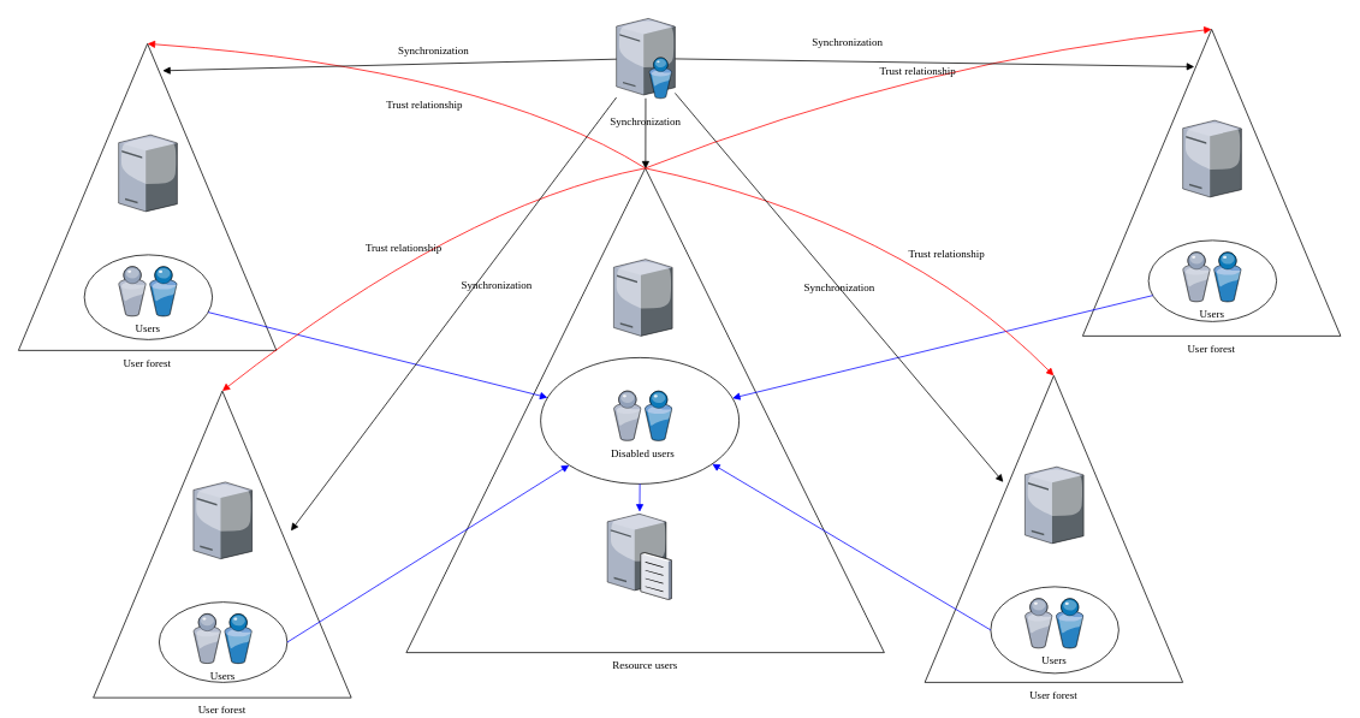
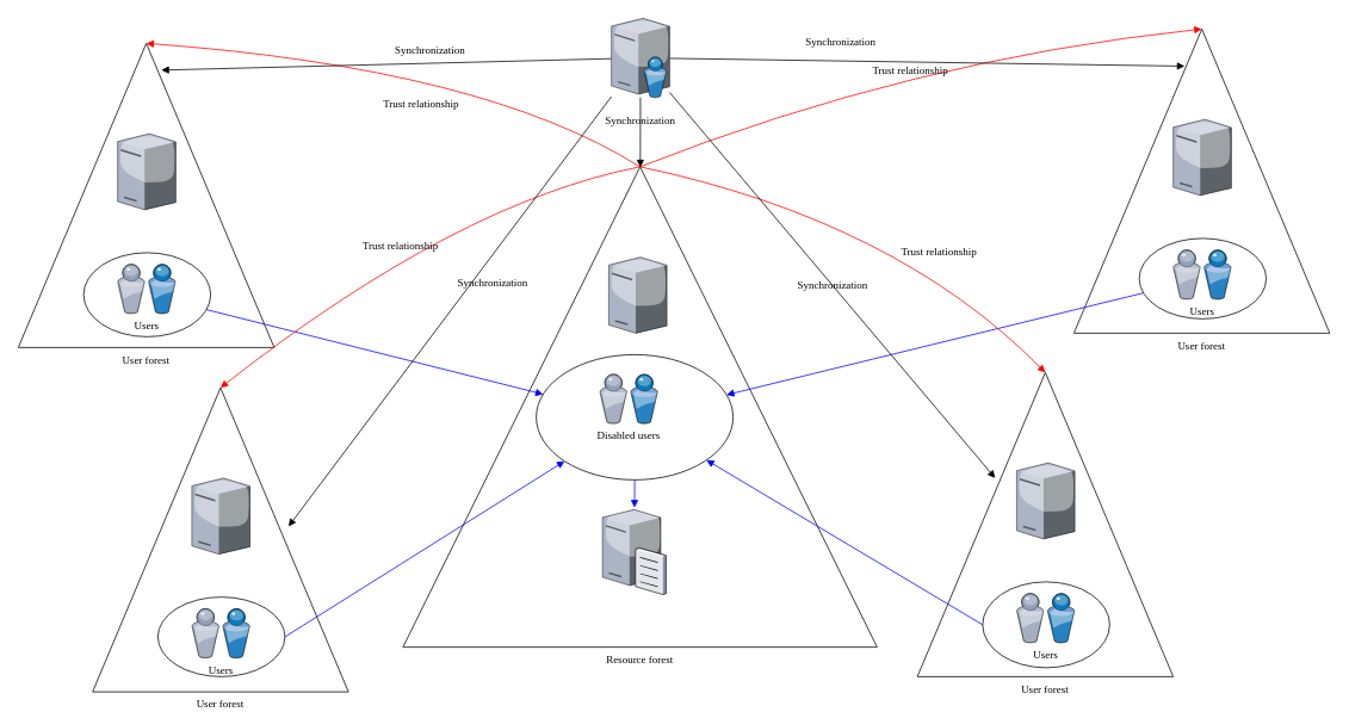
- <mxCell id="10" value="Disabled users" style="verticalLabelPosition=bottom;aspect=fixed;html=1;verticalAlign=top;strokeColor=none;shape=mxgraph.citrix.users;rounded=0;shadow=0;comic=0;fontFamily=Verdana;" parent="1" vertex="1"><mxGeometry x="680" y="433" width="64.5" height="55" as="geometry" /></mxCell>
+ <mxCell id="10" value="Disabled users" style="verticalLabelPosition=bottom;aspect=fixed;html=1;verticalAlign=top;strokeColor=none;shape=mxgraph.citrix.users;rounded=0;shadow=0;comic=0;fontFamily=Verdana;" parent="1" vertex="1"><mxGeometry x="670" y="418" width="64.5" height="55" as="geometry" /></mxCell>
- <mxCell id="2" value="Resource users" style="triangle;whiteSpace=wrap;html=1;rounded=0;shadow=0;comic=0;strokeWidth=1;fontFamily=Verdana;direction=north;labelPosition=center;verticalLabelPosition=bottom;align=center;verticalAlign=top;" parent="1" vertex="1"><mxGeometry x="450" y="186" width="530" height="537" as="geometry" /></mxCell>
+ <mxCell id="2" value="Resource forest" style="triangle;whiteSpace=wrap;html=1;rounded=0;shadow=0;comic=0;strokeWidth=1;fontFamily=Verdana;direction=north;labelPosition=center;verticalLabelPosition=bottom;align=center;verticalAlign=top;" parent="1" vertex="1"><mxGeometry x="450" y="186" width="530" height="537" as="geometry" /></mxCell>
